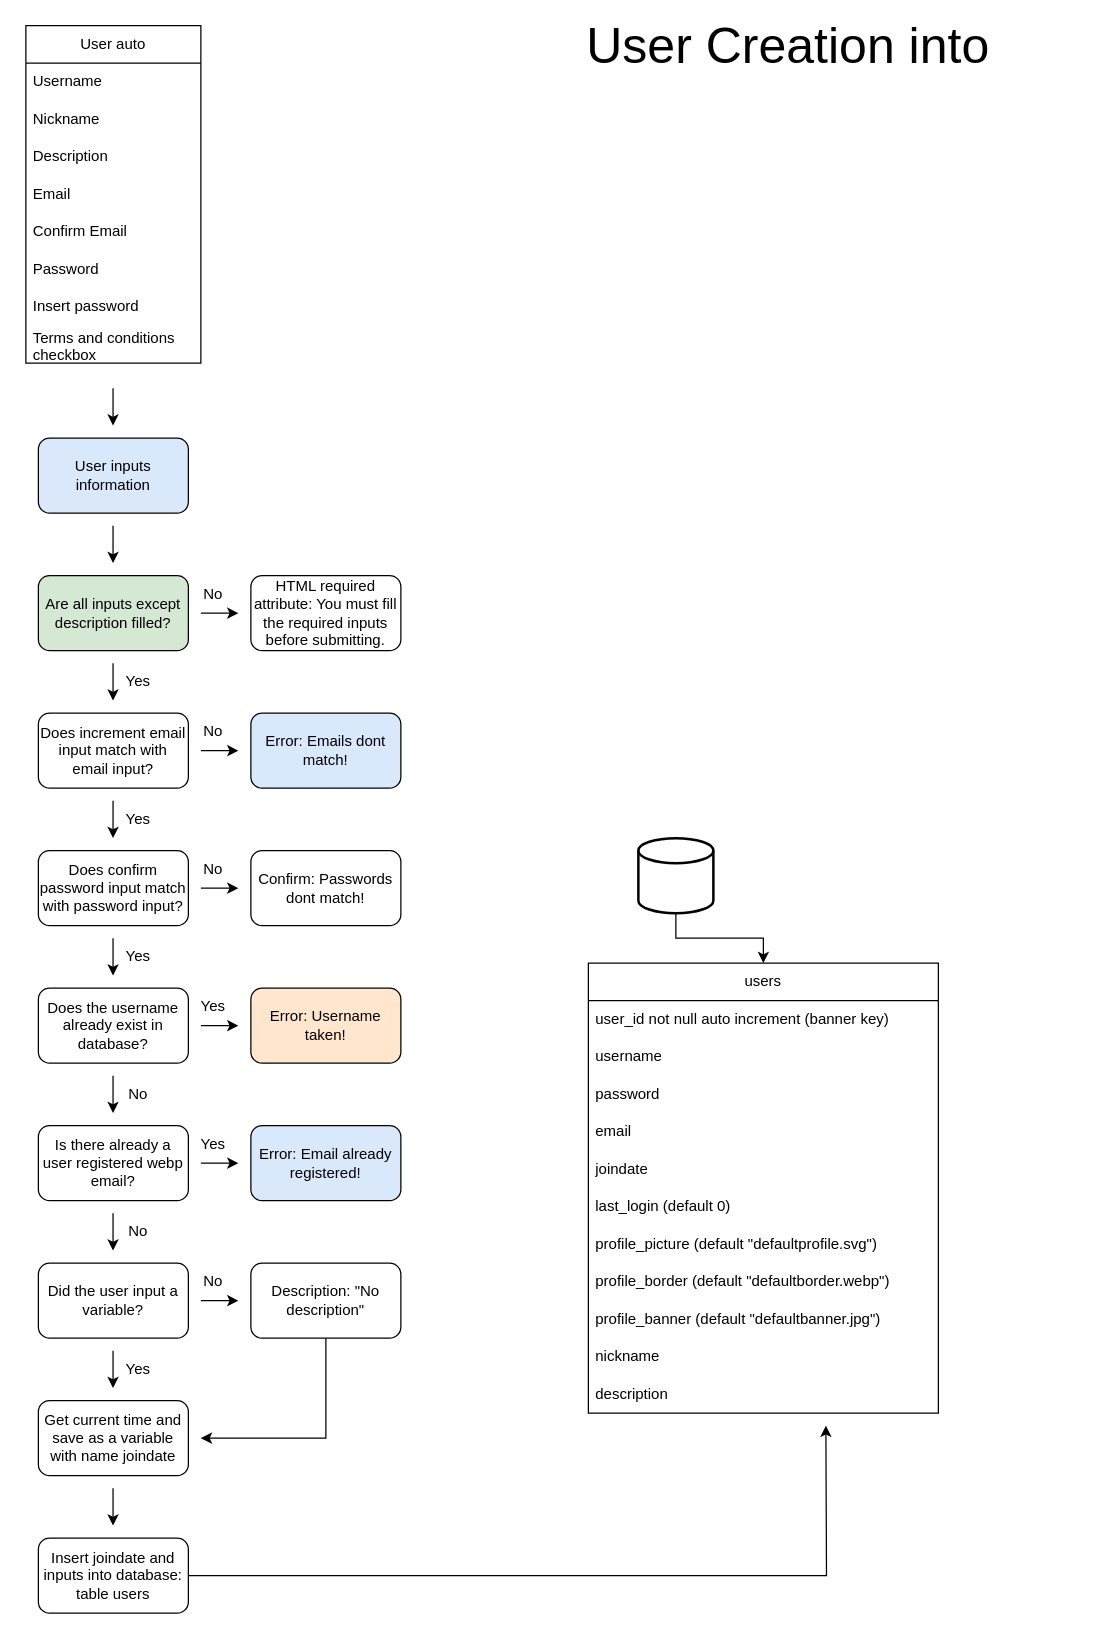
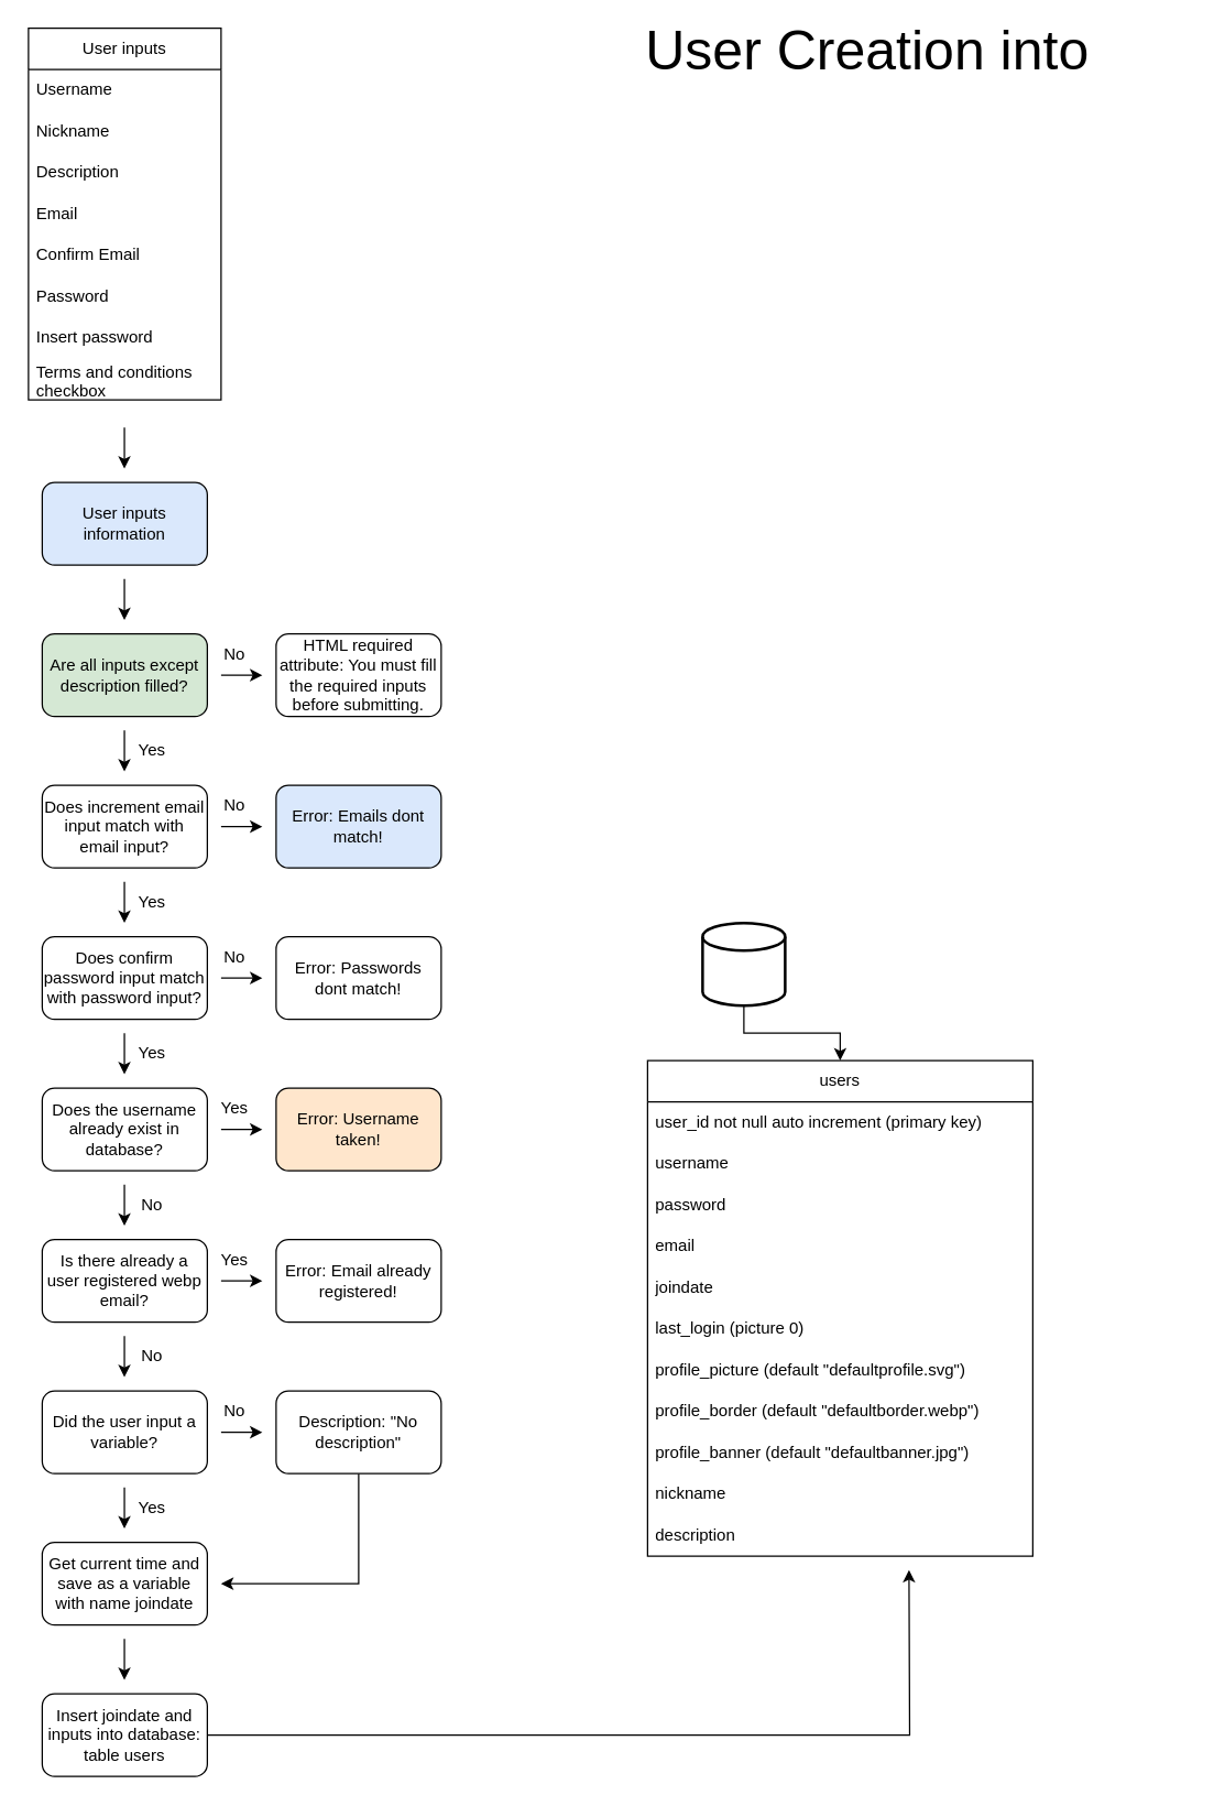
- <mxCell id="27" value="User auto" style="swimlane;fontStyle=0;childLayout=stackLayout;horizontal=1;startSize=30;horizontalStack=0;resizeParent=1;resizeParentMax=0;resizeLast=0;collapsible=1;marginBottom=0;whiteSpace=wrap;html=1;" vertex="1" parent="1"><mxGeometry y="20" width="140" height="270" as="geometry" x="20" /></mxCell>
+ <mxCell id="27" value="User inputs" style="swimlane;fontStyle=0;childLayout=stackLayout;horizontal=1;startSize=30;horizontalStack=0;resizeParent=1;resizeParentMax=0;resizeLast=0;collapsible=1;marginBottom=0;whiteSpace=wrap;html=1;" vertex="1" parent="1"><mxGeometry y="20" width="140" height="270" as="geometry" x="20" /></mxCell>
- <mxCell id="18" value="Confirm: Passwords dont match!" style="rounded=1;whiteSpace=wrap;html=1;" vertex="1" parent="1"><mxGeometry x="200" y="680" width="120" height="60" as="geometry" /></mxCell>
+ <mxCell id="18" value="Error: Passwords dont match!" style="rounded=1;whiteSpace=wrap;html=1;" vertex="1" parent="1"><mxGeometry x="200" y="680" width="120" height="60" as="geometry" /></mxCell>
- <mxCell id="52" value="user_id not null auto increment (banner key)" style="text;strokeColor=none;fillColor=none;align=left;verticalAlign=middle;spacingLeft=4;spacingRight=4;overflow=hidden;points=[[0,0.5],[1,0.5]];portConstraint=eastwest;rotatable=0;whiteSpace=wrap;html=1;" vertex="1" parent="51"><mxGeometry y="30" width="280" height="30" as="geometry" /></mxCell>
+ <mxCell id="52" value="user_id not null auto increment (primary key)" style="text;strokeColor=none;fillColor=none;align=left;verticalAlign=middle;spacingLeft=4;spacingRight=4;overflow=hidden;points=[[0,0.5],[1,0.5]];portConstraint=eastwest;rotatable=0;whiteSpace=wrap;html=1;" vertex="1" parent="51"><mxGeometry y="30" width="280" height="30" as="geometry" /></mxCell>
- <mxCell id="45" value="Error: Email already registered!" style="rounded=1;whiteSpace=wrap;html=1;fillColor=#dae8fc;" vertex="1" parent="1"><mxGeometry x="200" y="900" width="120" height="60" as="geometry" /></mxCell>
+ <mxCell id="45" value="Error: Email already registered!" style="rounded=1;whiteSpace=wrap;html=1;" vertex="1" parent="1"><mxGeometry x="200" y="900" width="120" height="60" as="geometry" /></mxCell>
- <mxCell id="57" value="last_login (default 0)" style="text;strokeColor=none;fillColor=none;align=left;verticalAlign=middle;spacingLeft=4;spacingRight=4;overflow=hidden;points=[[0,0.5],[1,0.5]];portConstraint=eastwest;rotatable=0;whiteSpace=wrap;html=1;" vertex="1" parent="51"><mxGeometry y="180" width="280" height="30" as="geometry" /></mxCell>
+ <mxCell id="57" value="last_login (picture 0)" style="text;strokeColor=none;fillColor=none;align=left;verticalAlign=middle;spacingLeft=4;spacingRight=4;overflow=hidden;points=[[0,0.5],[1,0.5]];portConstraint=eastwest;rotatable=0;whiteSpace=wrap;html=1;" vertex="1" parent="51"><mxGeometry y="180" width="280" height="30" as="geometry" /></mxCell>
